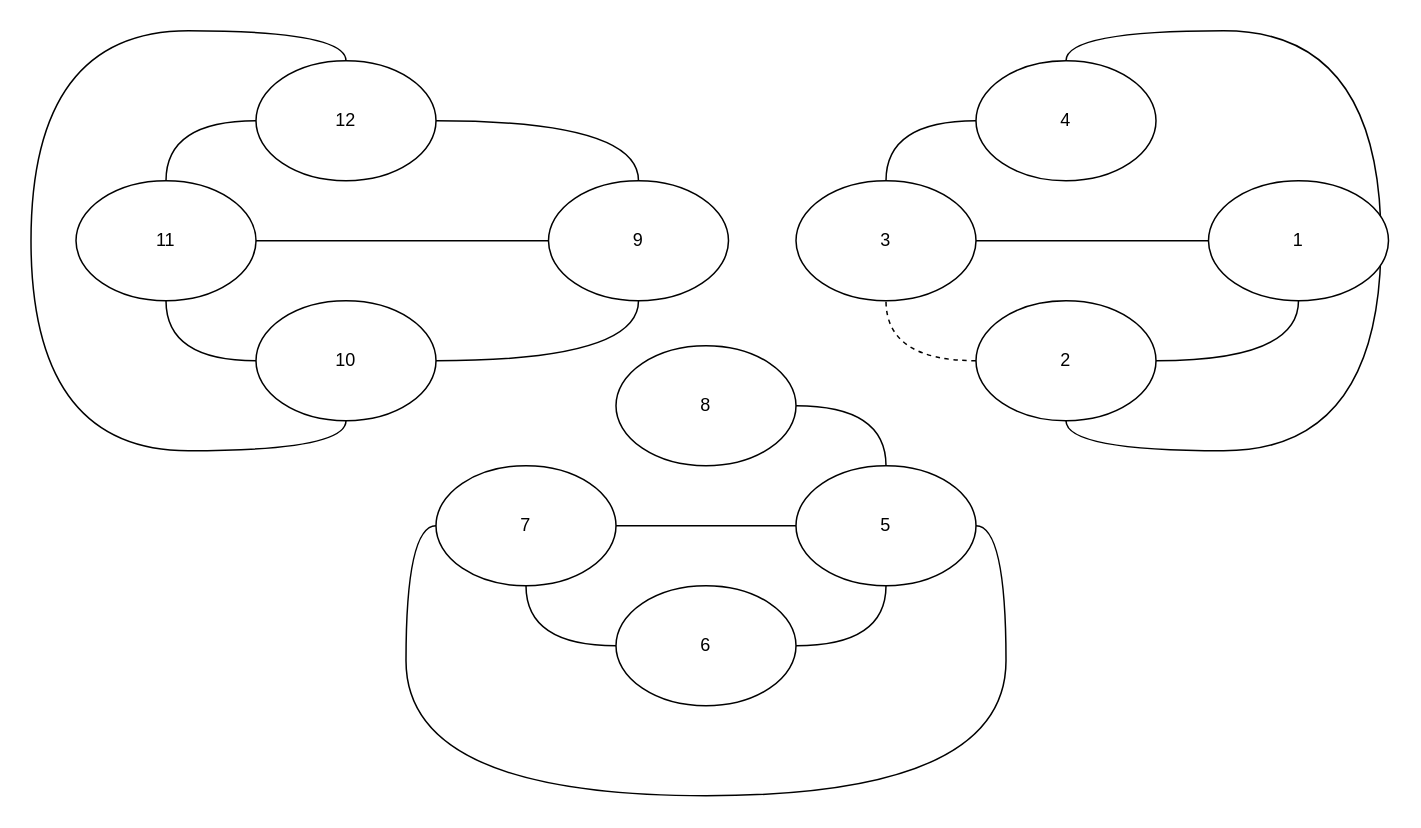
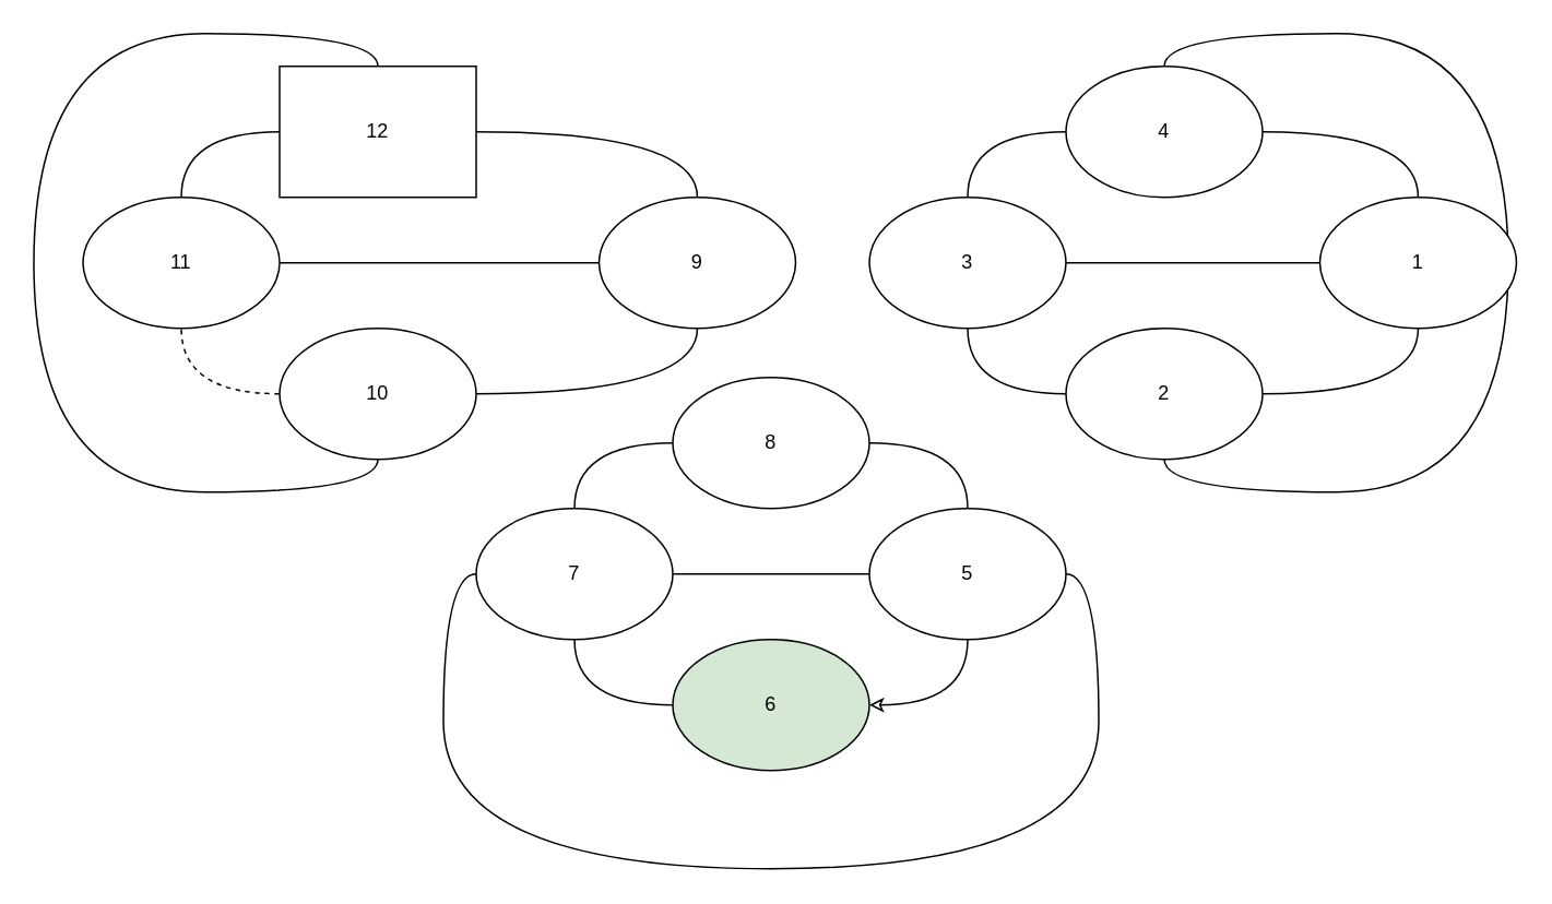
- <mxCell id="24" value="12" style="ellipse;whiteSpace=wrap;html=1;" vertex="1" parent="1"><mxGeometry x="170" y="40" width="120" height="80" as="geometry" /></mxCell>
+ <mxCell id="24" value="12" style="whiteSpace=wrap;html=1;rounded=0;" vertex="1" parent="1"><mxGeometry x="170" y="40" width="120" height="80" as="geometry" /></mxCell>
+ <mxCell id="2" style="edgeStyle=orthogonalEdgeStyle;curved=1;rounded=0;orthogonalLoop=1;jettySize=auto;html=1;exitX=1;exitY=0.5;exitDx=0;exitDy=0;entryX=0.5;entryY=0;entryDx=0;entryDy=0;endArrow=none;endFill=0;" edge="1" parent="1" source="4" target="9"><mxGeometry relative="1" as="geometry" /></mxCell>
- <mxCell id="30" style="edgeStyle=orthogonalEdgeStyle;curved=1;rounded=0;orthogonalLoop=1;jettySize=auto;html=1;exitX=0;exitY=0.5;exitDx=0;exitDy=0;entryX=0.5;entryY=1;entryDx=0;entryDy=0;endArrow=none;endFill=0;" edge="1" parent="1" source="31" target="27"><mxGeometry relative="1" as="geometry" /></mxCell>
+ <mxCell id="30" style="edgeStyle=orthogonalEdgeStyle;curved=1;rounded=0;orthogonalLoop=1;jettySize=auto;html=1;exitX=0;exitY=0.5;exitDx=0;exitDy=0;entryX=0.5;entryY=1;entryDx=0;entryDy=0;endArrow=none;endFill=0;dashed=1;" edge="1" parent="1" source="31" target="27"><mxGeometry relative="1" as="geometry" /></mxCell>
- <mxCell id="10" style="edgeStyle=orthogonalEdgeStyle;curved=1;rounded=0;orthogonalLoop=1;jettySize=auto;html=1;exitX=0;exitY=0.5;exitDx=0;exitDy=0;entryX=0.5;entryY=1;entryDx=0;entryDy=0;endArrow=none;endFill=0;dashed=1;" edge="1" parent="1" source="11" target="7"><mxGeometry relative="1" as="geometry" /></mxCell>
+ <mxCell id="10" style="edgeStyle=orthogonalEdgeStyle;curved=1;rounded=0;orthogonalLoop=1;jettySize=auto;html=1;exitX=0;exitY=0.5;exitDx=0;exitDy=0;entryX=0.5;entryY=1;entryDx=0;entryDy=0;endArrow=none;endFill=0;" edge="1" parent="1" source="11" target="7"><mxGeometry relative="1" as="geometry" /></mxCell>
+ <mxCell id="14" style="edgeStyle=orthogonalEdgeStyle;curved=1;rounded=0;orthogonalLoop=1;jettySize=auto;html=1;exitX=0.5;exitY=0;exitDx=0;exitDy=0;entryX=0;entryY=0.5;entryDx=0;entryDy=0;endArrow=none;endFill=0;" edge="1" parent="1" source="17" target="13"><mxGeometry relative="1" as="geometry" /></mxCell>
- <mxCell id="18" style="edgeStyle=orthogonalEdgeStyle;curved=1;rounded=0;orthogonalLoop=1;jettySize=auto;html=1;exitX=0.5;exitY=1;exitDx=0;exitDy=0;entryX=1;entryY=0.5;entryDx=0;entryDy=0;endArrow=none;endFill=0;" edge="1" parent="1" source="19" target="21"><mxGeometry relative="1" as="geometry" /></mxCell>
+ <mxCell id="18" style="edgeStyle=orthogonalEdgeStyle;curved=1;rounded=0;orthogonalLoop=1;jettySize=auto;html=1;exitX=0.5;exitY=1;exitDx=0;exitDy=0;entryX=1;entryY=0.5;entryDx=0;entryDy=0;endArrow=classic;endFill=0;" edge="1" parent="1" source="19" target="21"><mxGeometry relative="1" as="geometry" /></mxCell>
- <mxCell id="21" value="6" style="ellipse;whiteSpace=wrap;html=1;" vertex="1" parent="1"><mxGeometry x="410" y="390" width="120" height="80" as="geometry" /></mxCell>
+ <mxCell id="21" value="6" style="ellipse;whiteSpace=wrap;html=1;fillColor=#d5e8d4;" vertex="1" parent="1"><mxGeometry x="410" y="390" width="120" height="80" as="geometry" /></mxCell>
